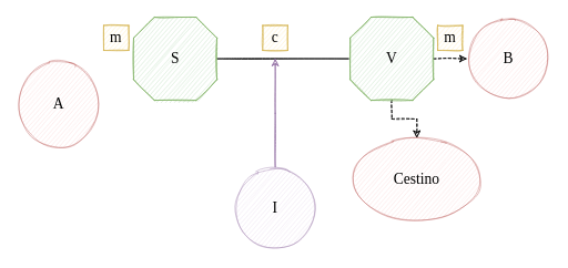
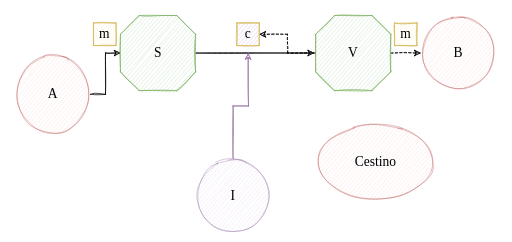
- <mxCell id="10" value="c" style="whiteSpace=wrap;html=1;aspect=fixed;sketch=1;fontFamily=Maven Pro;fontSize=18;fillColor=#fff2cc;strokeColor=#d6b656;fontSource=https%3A%2F%2Ffonts.googleapis.com%2Fcss%3Ffamily%3DMaven%2BPro;" parent="1" vertex="1"><mxGeometry x="315" y="30" width="30" height="30" as="geometry" /></mxCell>
+ <mxCell id="10" value="c" style="whiteSpace=wrap;html=1;aspect=fixed;sketch=1;fontFamily=Maven Pro;fontSize=18;fillColor=#e1d5e7;strokeColor=#d6b656;fontSource=https%3A%2F%2Ffonts.googleapis.com%2Fcss%3Ffamily%3DMaven%2BPro;" parent="1" vertex="1"><mxGeometry x="315" y="30" width="30" height="30" as="geometry" /></mxCell>
- <mxCell id="5" style="edgeStyle=orthogonalEdgeStyle;rounded=0;orthogonalLoop=1;jettySize=auto;html=1;entryX=-0.02;entryY=0.5;entryDx=0;entryDy=0;entryPerimeter=0;sketch=1;endArrow=none;" parent="1" source="6" target="9" edge="1"><mxGeometry relative="1" as="geometry" /></mxCell>
+ <mxCell id="5" style="edgeStyle=orthogonalEdgeStyle;rounded=0;orthogonalLoop=1;jettySize=auto;html=1;entryX=-0.02;entryY=0.5;entryDx=0;entryDy=0;entryPerimeter=0;sketch=1;" parent="1" source="6" target="9" edge="1"><mxGeometry relative="1" as="geometry" /></mxCell>
+ <mxCell id="2" style="edgeStyle=orthogonalEdgeStyle;rounded=0;orthogonalLoop=1;jettySize=auto;html=1;fontFamily=Maven Pro;sketch=1;" parent="1" source="3" target="6" edge="1"><mxGeometry relative="1" as="geometry" /></mxCell>
- <mxCell id="8" style="edgeStyle=orthogonalEdgeStyle;rounded=0;sketch=1;orthogonalLoop=1;jettySize=auto;html=1;entryX=0.5;entryY=0;entryDx=0;entryDy=0;dashed=1;" parent="1" source="9" target="15" edge="1"><mxGeometry relative="1" as="geometry" /></mxCell>
+ <mxCell id="8" style="edgeStyle=orthogonalEdgeStyle;rounded=0;sketch=1;orthogonalLoop=1;jettySize=auto;html=1;dashed=1;" parent="1" source="9" target="10" edge="1"><mxGeometry relative="1" as="geometry" /></mxCell>
- <mxCell id="13" value="I" style="ellipse;whiteSpace=wrap;html=1;labelBackgroundColor=none;labelBorderColor=none;sketch=1;fontFamily=Maven Pro;fontSize=18;fillColor=#e1d5e7;strokeColor=#9673a6;spacingBottom=0;opacity=50;verticalAlign=middle;fontStyle=0;fontSource=https%3A%2F%2Ffonts.googleapis.com%2Fcss%3Ffamily%3DMaven%2BPro;" parent="1" vertex="1"><mxGeometry x="280" y="200" width="100" height="100" as="geometry" /></mxCell>
+ <mxCell id="13" value="I" style="ellipse;whiteSpace=wrap;html=1;labelBackgroundColor=none;labelBorderColor=none;sketch=1;fontFamily=Maven Pro;fontSize=18;fillColor=#e1d5e7;strokeColor=#9673a6;spacingBottom=0;opacity=50;verticalAlign=middle;fontStyle=0;fontSource=https%3A%2F%2Ffonts.googleapis.com%2Fcss%3Ffamily%3DMaven%2BPro;" parent="1" vertex="1"><mxGeometry x="260" y="210" width="100" height="100" as="geometry" /></mxCell>
